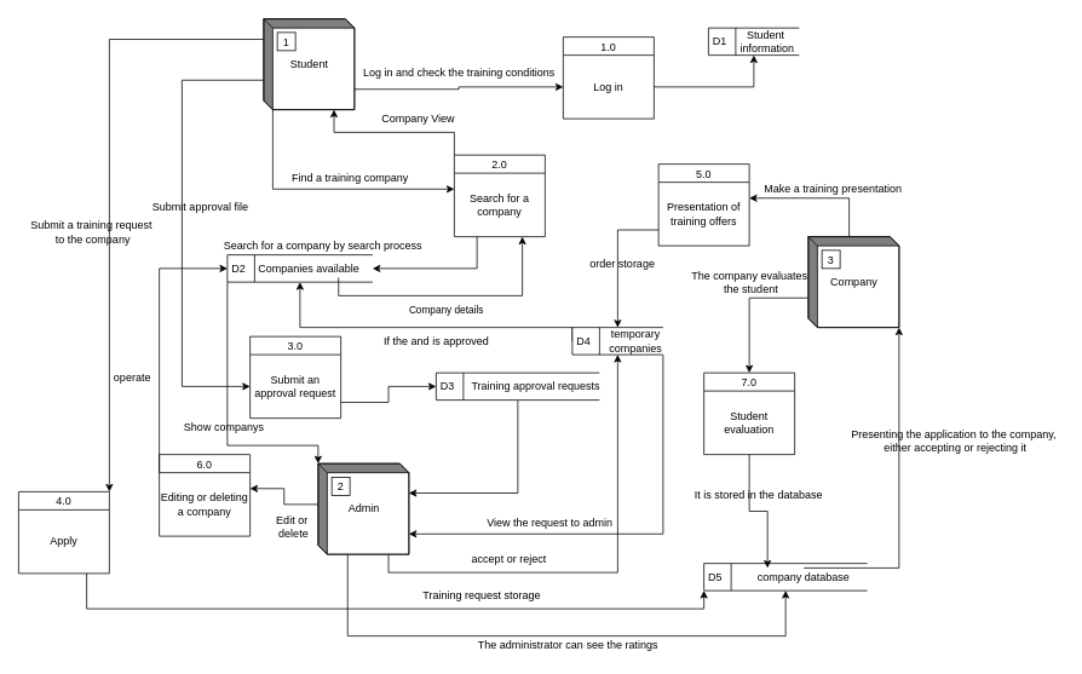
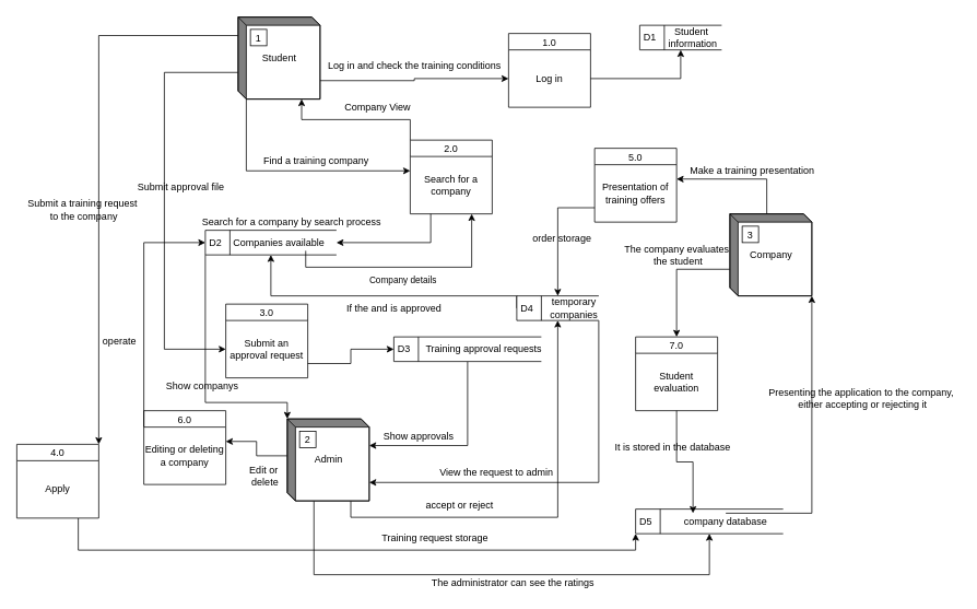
+ <mxCell id="44" value="Show approvals" style="text;html=1;align=center;verticalAlign=middle;resizable=0;points=[];autosize=1;" parent="1" vertex="1"><mxGeometry x="460" y="521" width="100" height="20" as="geometry" /></mxCell>
- <mxCell id="74" value="It is stored in the database" style="text;html=1;align=center;verticalAlign=middle;resizable=0;points=[];autosize=1;" vertex="1" parent="1"><mxGeometry x="755" y="535" width="160" height="20" as="geometry" /></mxCell>
+ <mxCell id="74" value="It is stored in the database" style="text;html=1;align=center;verticalAlign=middle;resizable=0;points=[];autosize=1;" vertex="1" parent="1"><mxGeometry x="740" y="535" width="160" height="20" as="geometry" /></mxCell>
